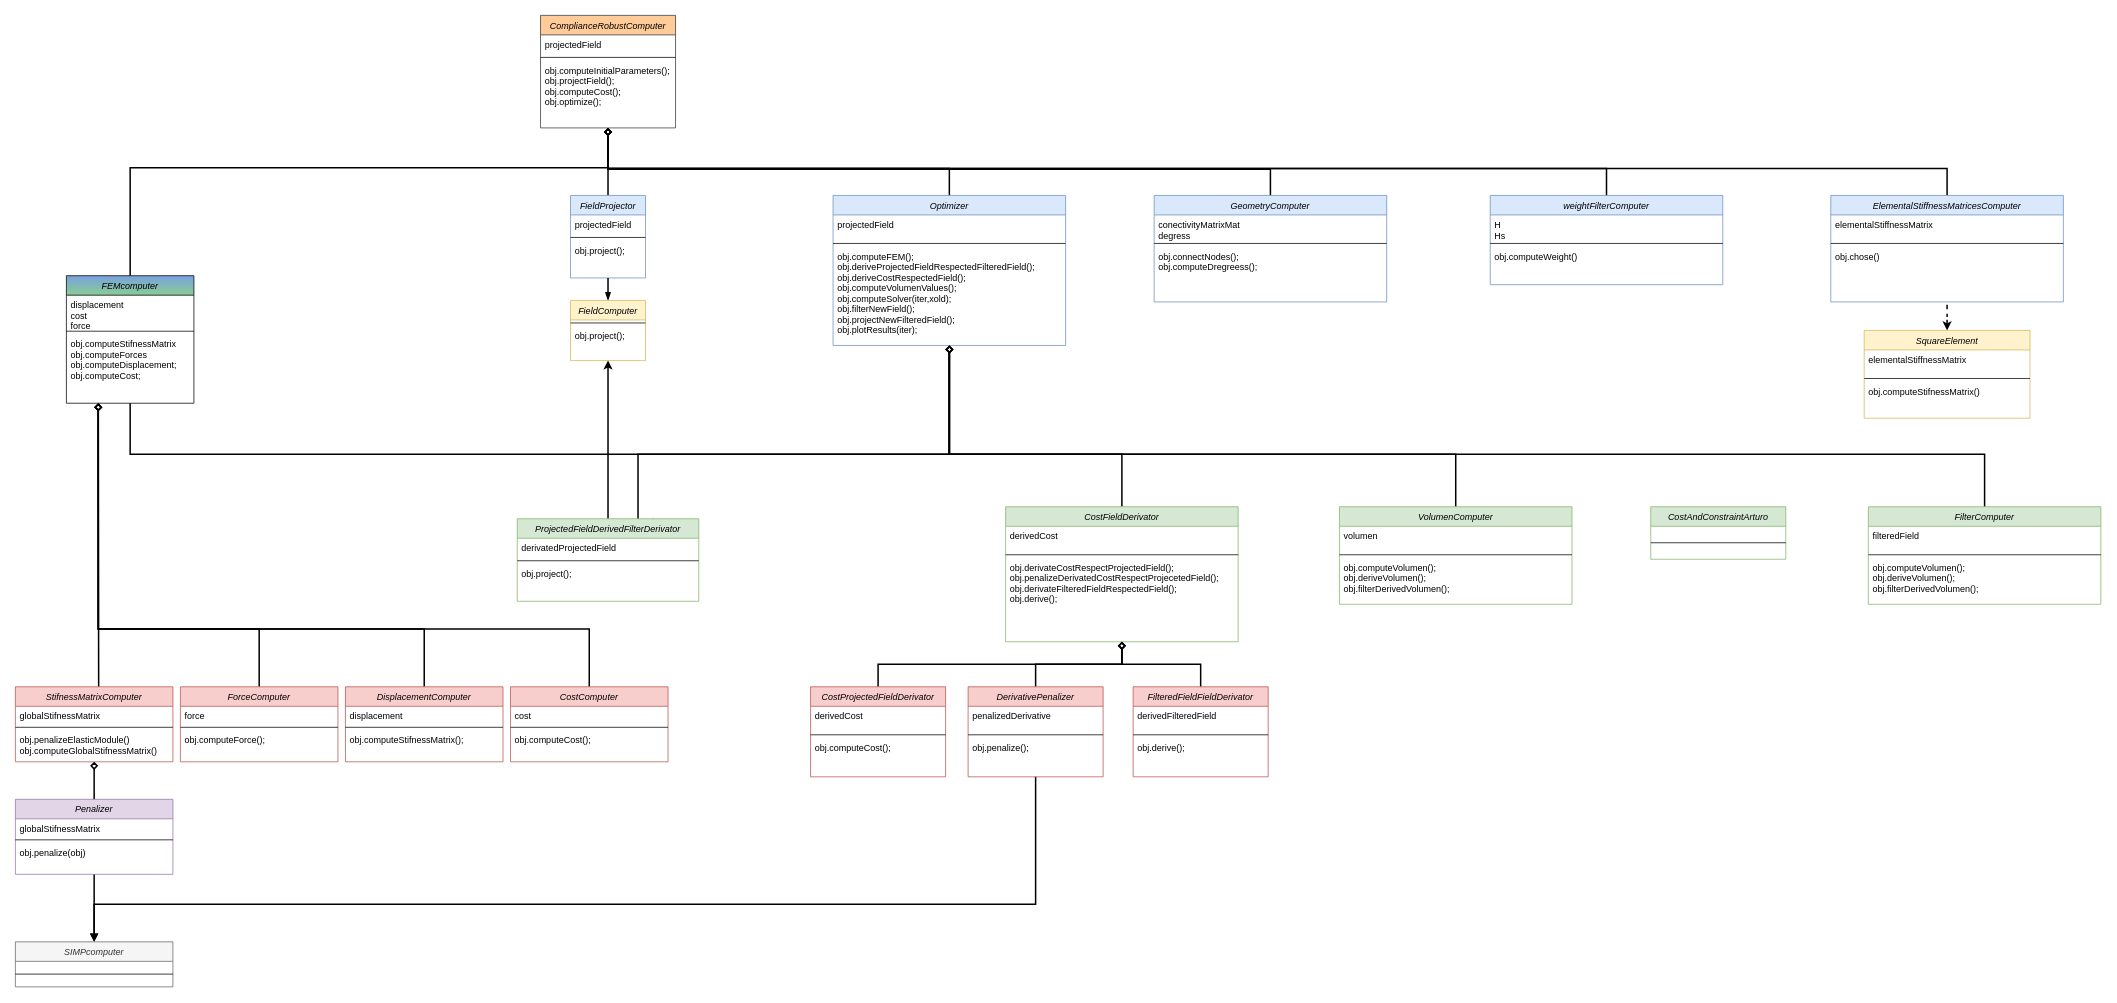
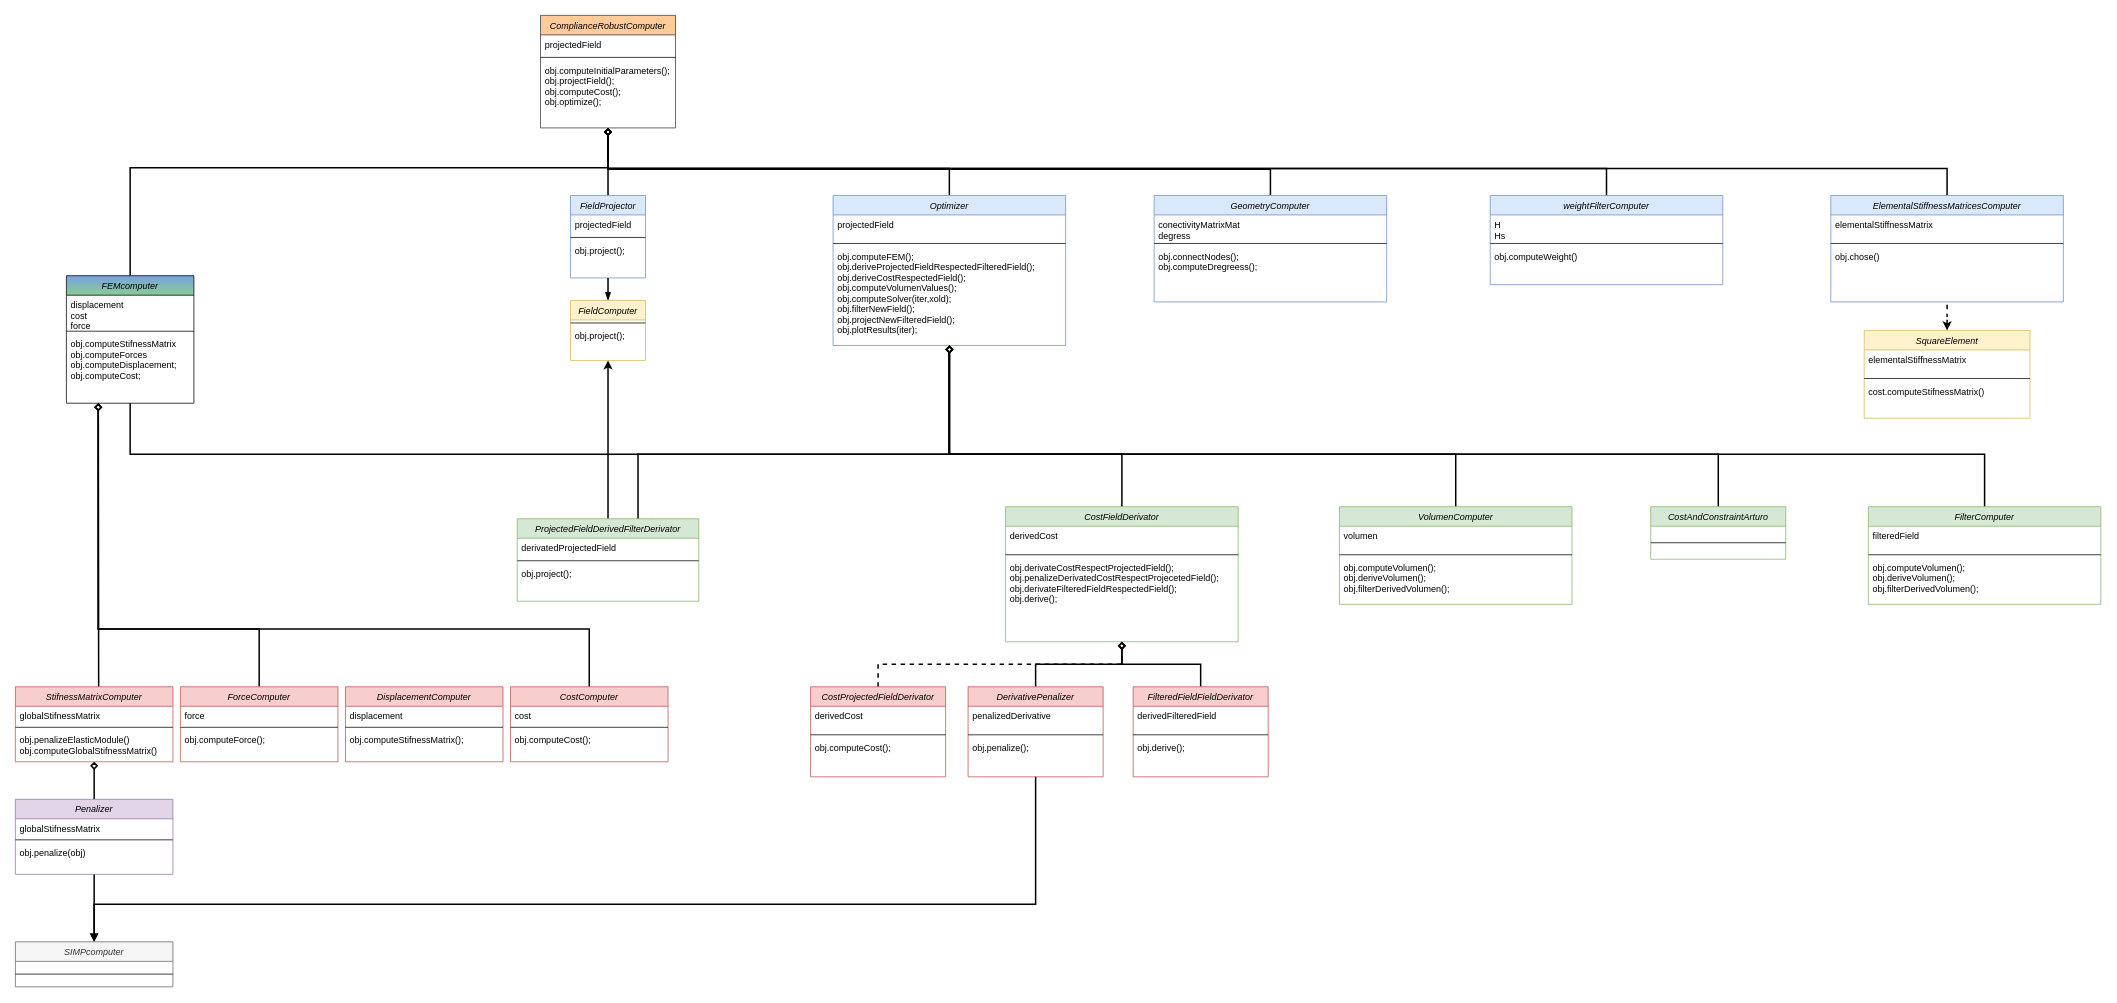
- <mxCell id="108" value="            obj.computeStifnessMatrix()&#10;" style="text;align=left;verticalAlign=top;spacingLeft=4;spacingRight=4;overflow=hidden;rotatable=0;points=[[0,0.5],[1,0.5]];portConstraint=eastwest;" vertex="1" parent="105"><mxGeometry y="68" width="221" height="42" as="geometry" /></mxCell>
+ <mxCell id="108" value="            cost.computeStifnessMatrix()&#10;" style="text;align=left;verticalAlign=top;spacingLeft=4;spacingRight=4;overflow=hidden;rotatable=0;points=[[0,0.5],[1,0.5]];portConstraint=eastwest;" vertex="1" parent="105"><mxGeometry y="68" width="221" height="42" as="geometry" /></mxCell>
+ <mxCell id="75" style="edgeStyle=orthogonalEdgeStyle;rounded=0;orthogonalLoop=1;jettySize=auto;html=1;exitX=0.5;exitY=0;exitDx=0;exitDy=0;entryX=0.5;entryY=1;entryDx=0;entryDy=0;endArrow=diamond;endFill=0;endSize=6;strokeWidth=2;" edge="1" parent="1" source="76" target="50"><mxGeometry relative="1" as="geometry"><Array as="points"><mxPoint x="2290" y="605" /><mxPoint x="1265" y="605" /></Array></mxGeometry></mxCell>
- <mxCell id="39" style="edgeStyle=elbowEdgeStyle;rounded=0;orthogonalLoop=1;jettySize=auto;elbow=vertical;html=1;entryX=0.25;entryY=1;entryDx=0;entryDy=0;endArrow=diamond;endFill=0;strokeWidth=2;" parent="1" source="40" target="17" edge="1"><mxGeometry relative="1" as="geometry"><Array as="points"><mxPoint x="419" y="838" /><mxPoint x="324" y="840" /></Array></mxGeometry></mxCell>
- <mxCell id="59" style="edgeStyle=elbowEdgeStyle;rounded=0;orthogonalLoop=1;jettySize=auto;elbow=vertical;html=1;entryX=0.5;entryY=1;entryDx=0;entryDy=0;endArrow=diamond;endFill=0;strokeWidth=2;" parent="1" source="60" target="55" edge="1"><mxGeometry relative="1" as="geometry" /></mxCell>
+ <mxCell id="59" style="edgeStyle=elbowEdgeStyle;rounded=0;orthogonalLoop=1;jettySize=auto;elbow=vertical;html=1;entryX=0.5;entryY=1;entryDx=0;entryDy=0;endArrow=diamond;endFill=0;strokeWidth=2;dashed=1;" parent="1" source="60" target="55" edge="1"><mxGeometry relative="1" as="geometry" /></mxCell>
